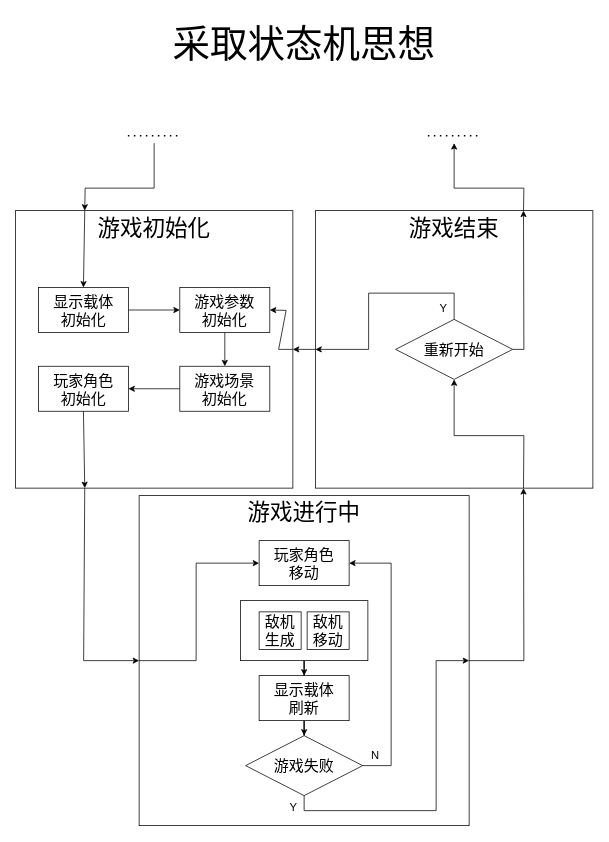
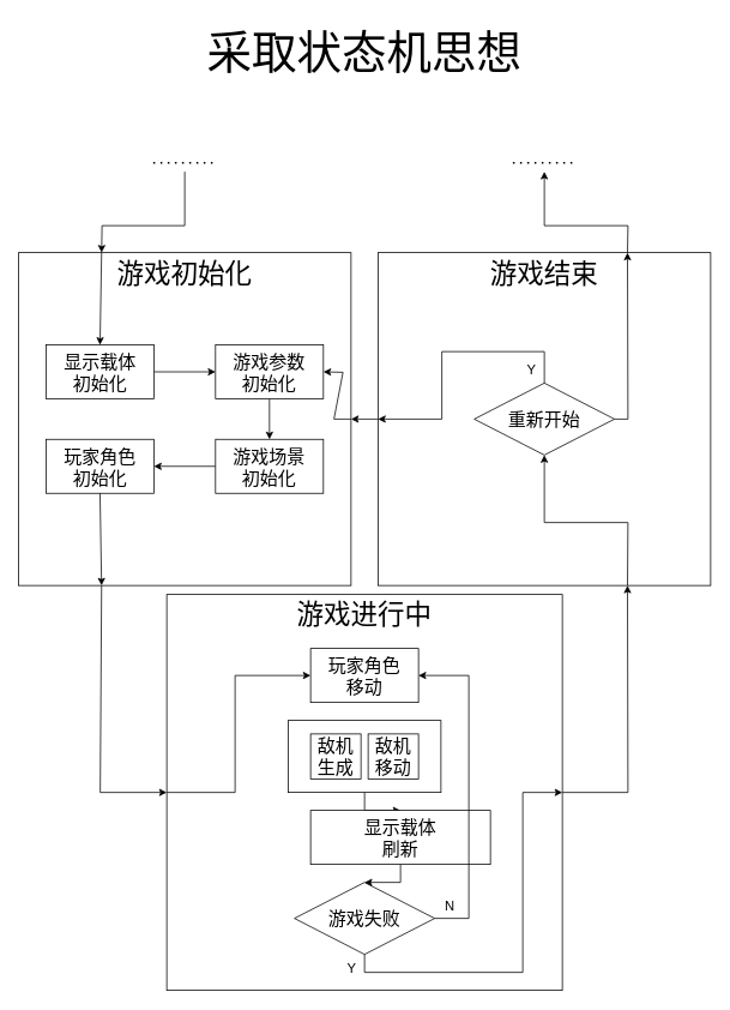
- <mxCell id="36" value="显示载体&lt;br style=&quot;font-size: 20px;&quot;&gt;刷新" style="rounded=0;whiteSpace=wrap;html=1;fontSize=20;" vertex="1" parent="1"><mxGeometry x="345" y="900" width="120" height="60" as="geometry" /></mxCell>
+ <mxCell id="36" value="显示载体&lt;br style=&quot;font-size: 20px;&quot;&gt;刷新" style="rounded=0;whiteSpace=wrap;html=1;fontSize=20;" vertex="1" parent="1"><mxGeometry x="345" y="900" width="200" height="60" as="geometry" /></mxCell>
